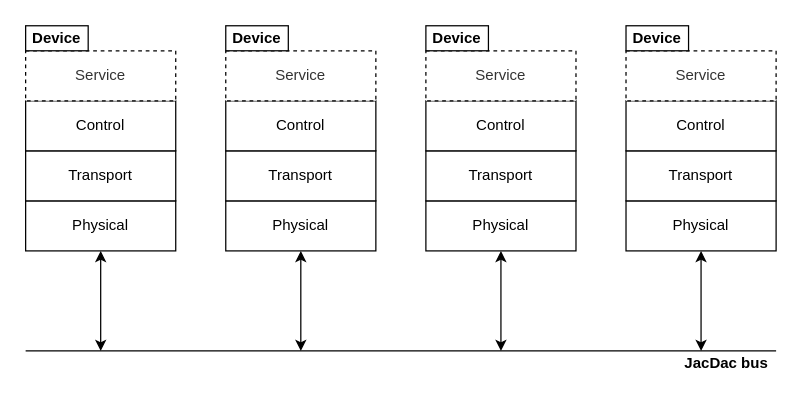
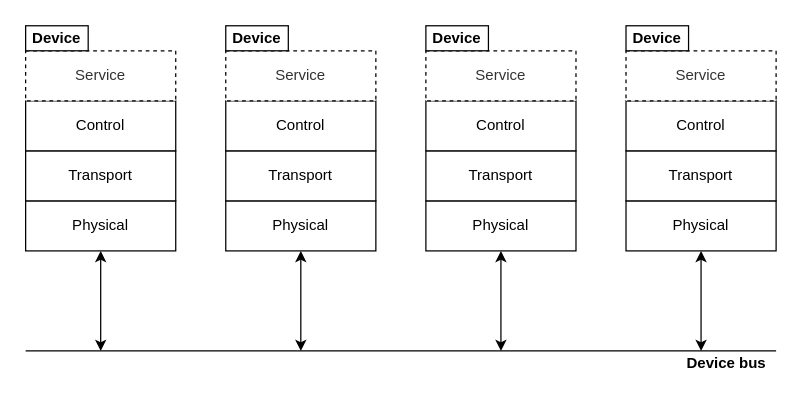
- <mxCell id="23" value="&lt;b&gt;JacDac bus&lt;/b&gt;" style="text;html=1;align=center;verticalAlign=middle;resizable=0;points=[];autosize=1;" parent="1" vertex="1"><mxGeometry x="540" y="280" width="80" height="20" as="geometry" /></mxCell>
+ <mxCell id="23" value="&lt;b&gt;Device bus&lt;/b&gt;" style="text;html=1;align=center;verticalAlign=middle;resizable=0;points=[];autosize=1;" parent="1" vertex="1"><mxGeometry x="540" y="280" width="80" height="20" as="geometry" /></mxCell>
